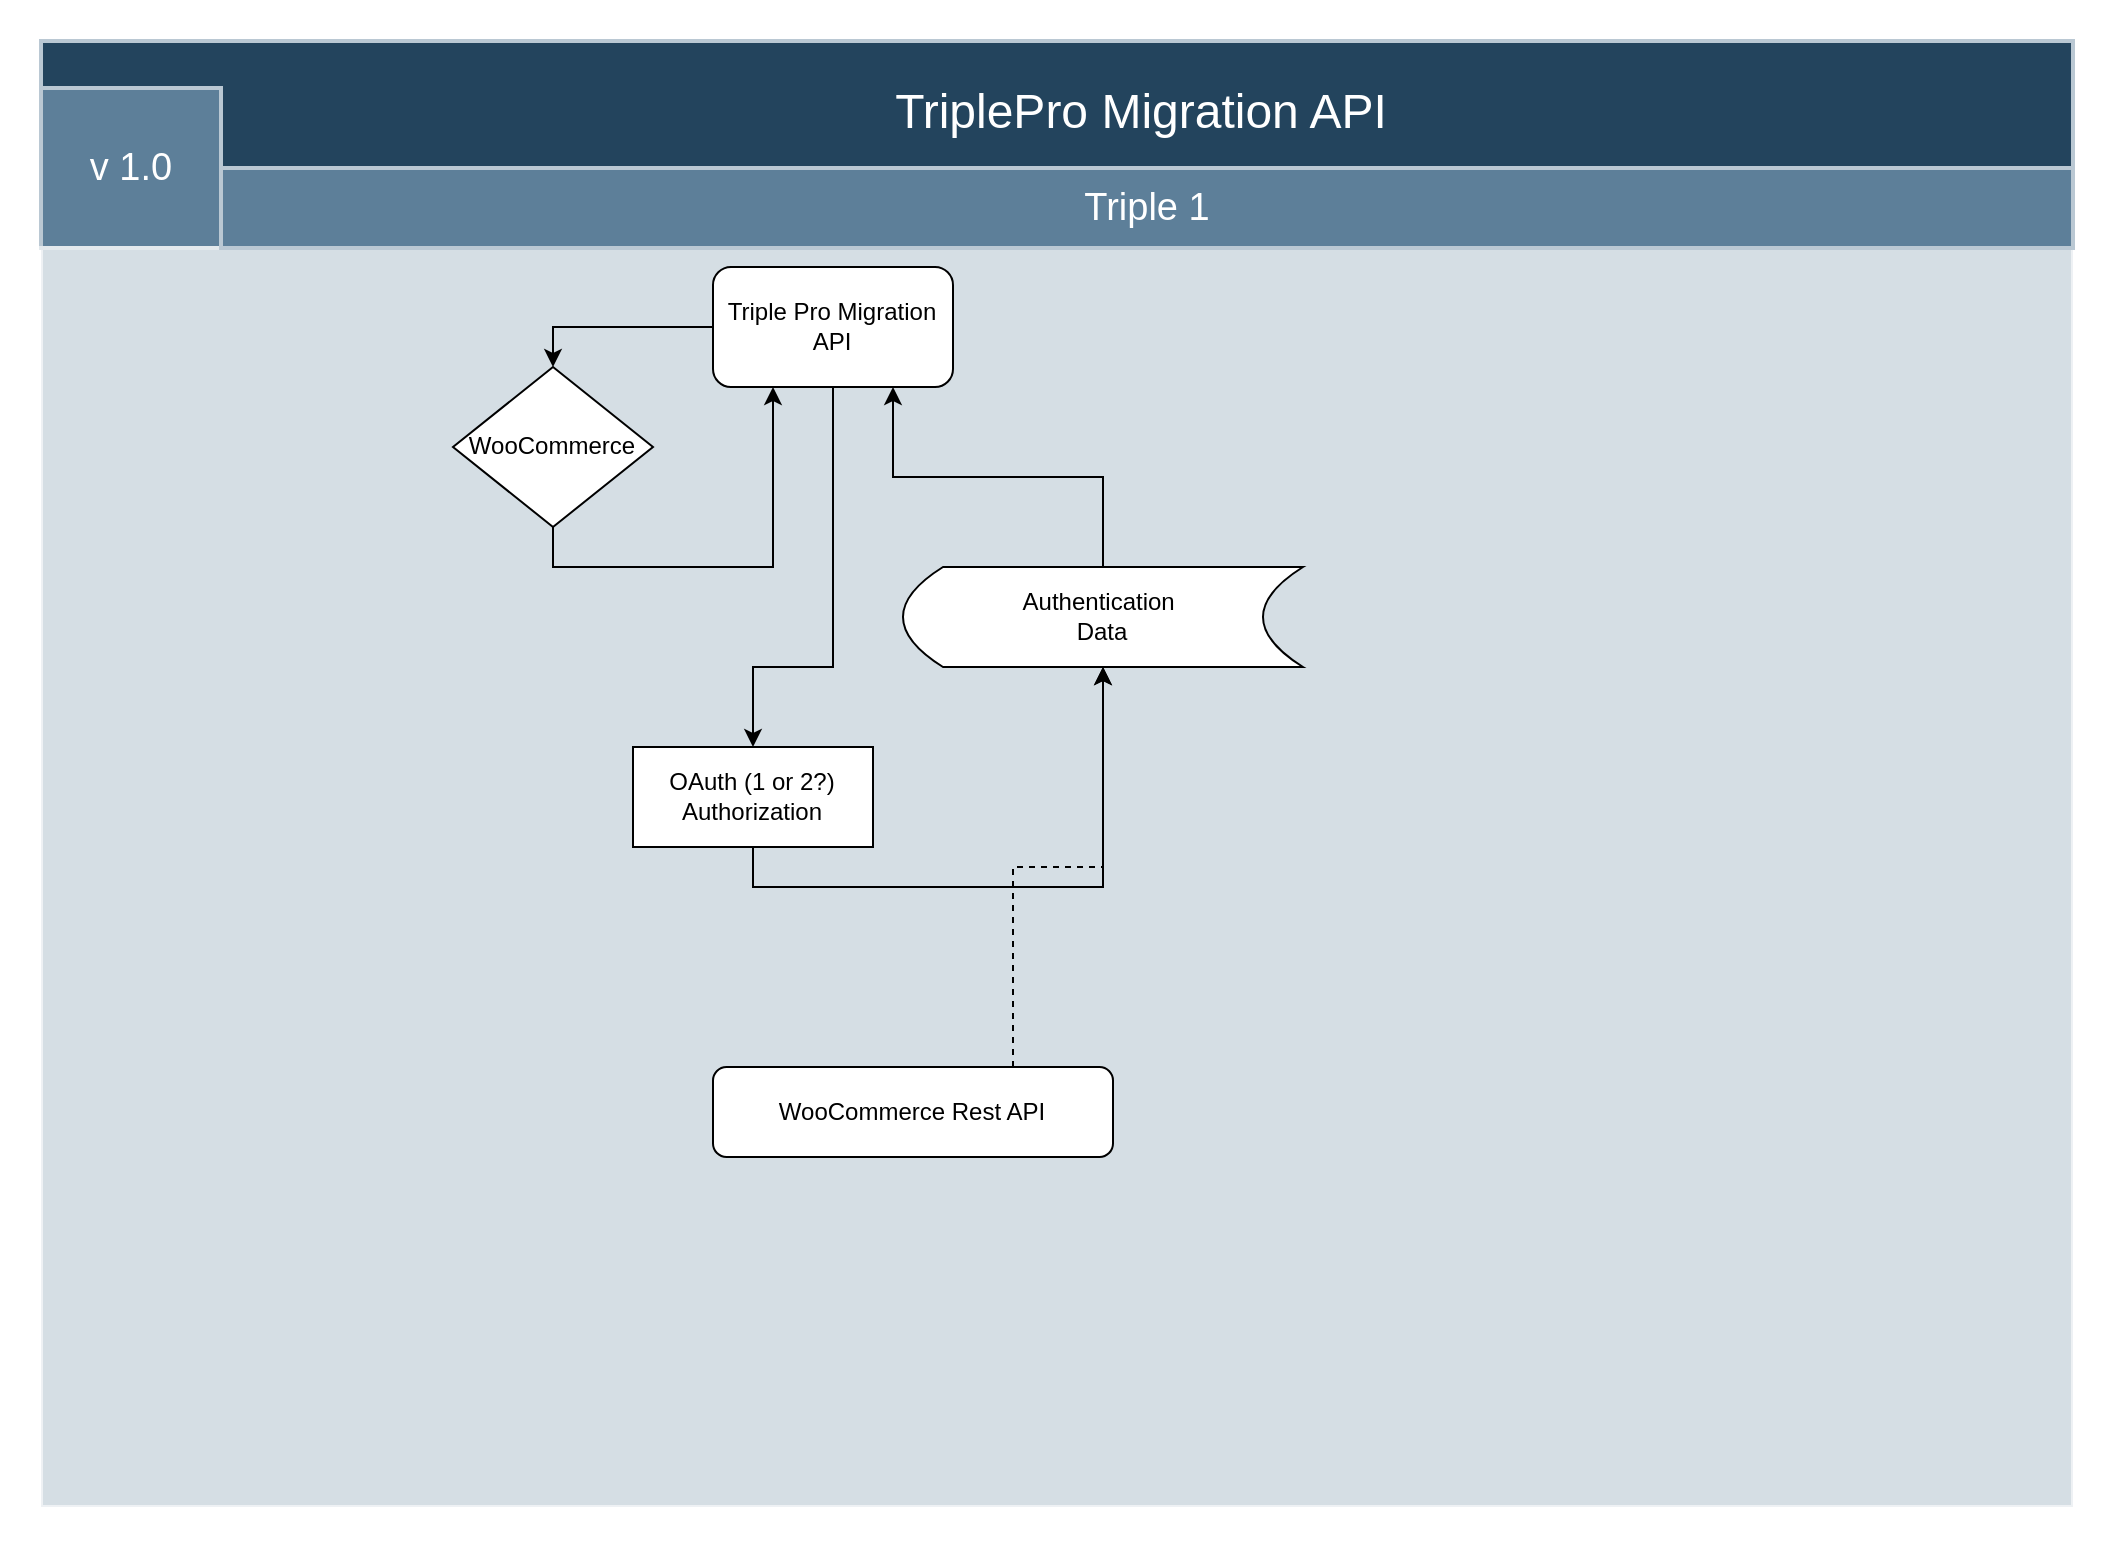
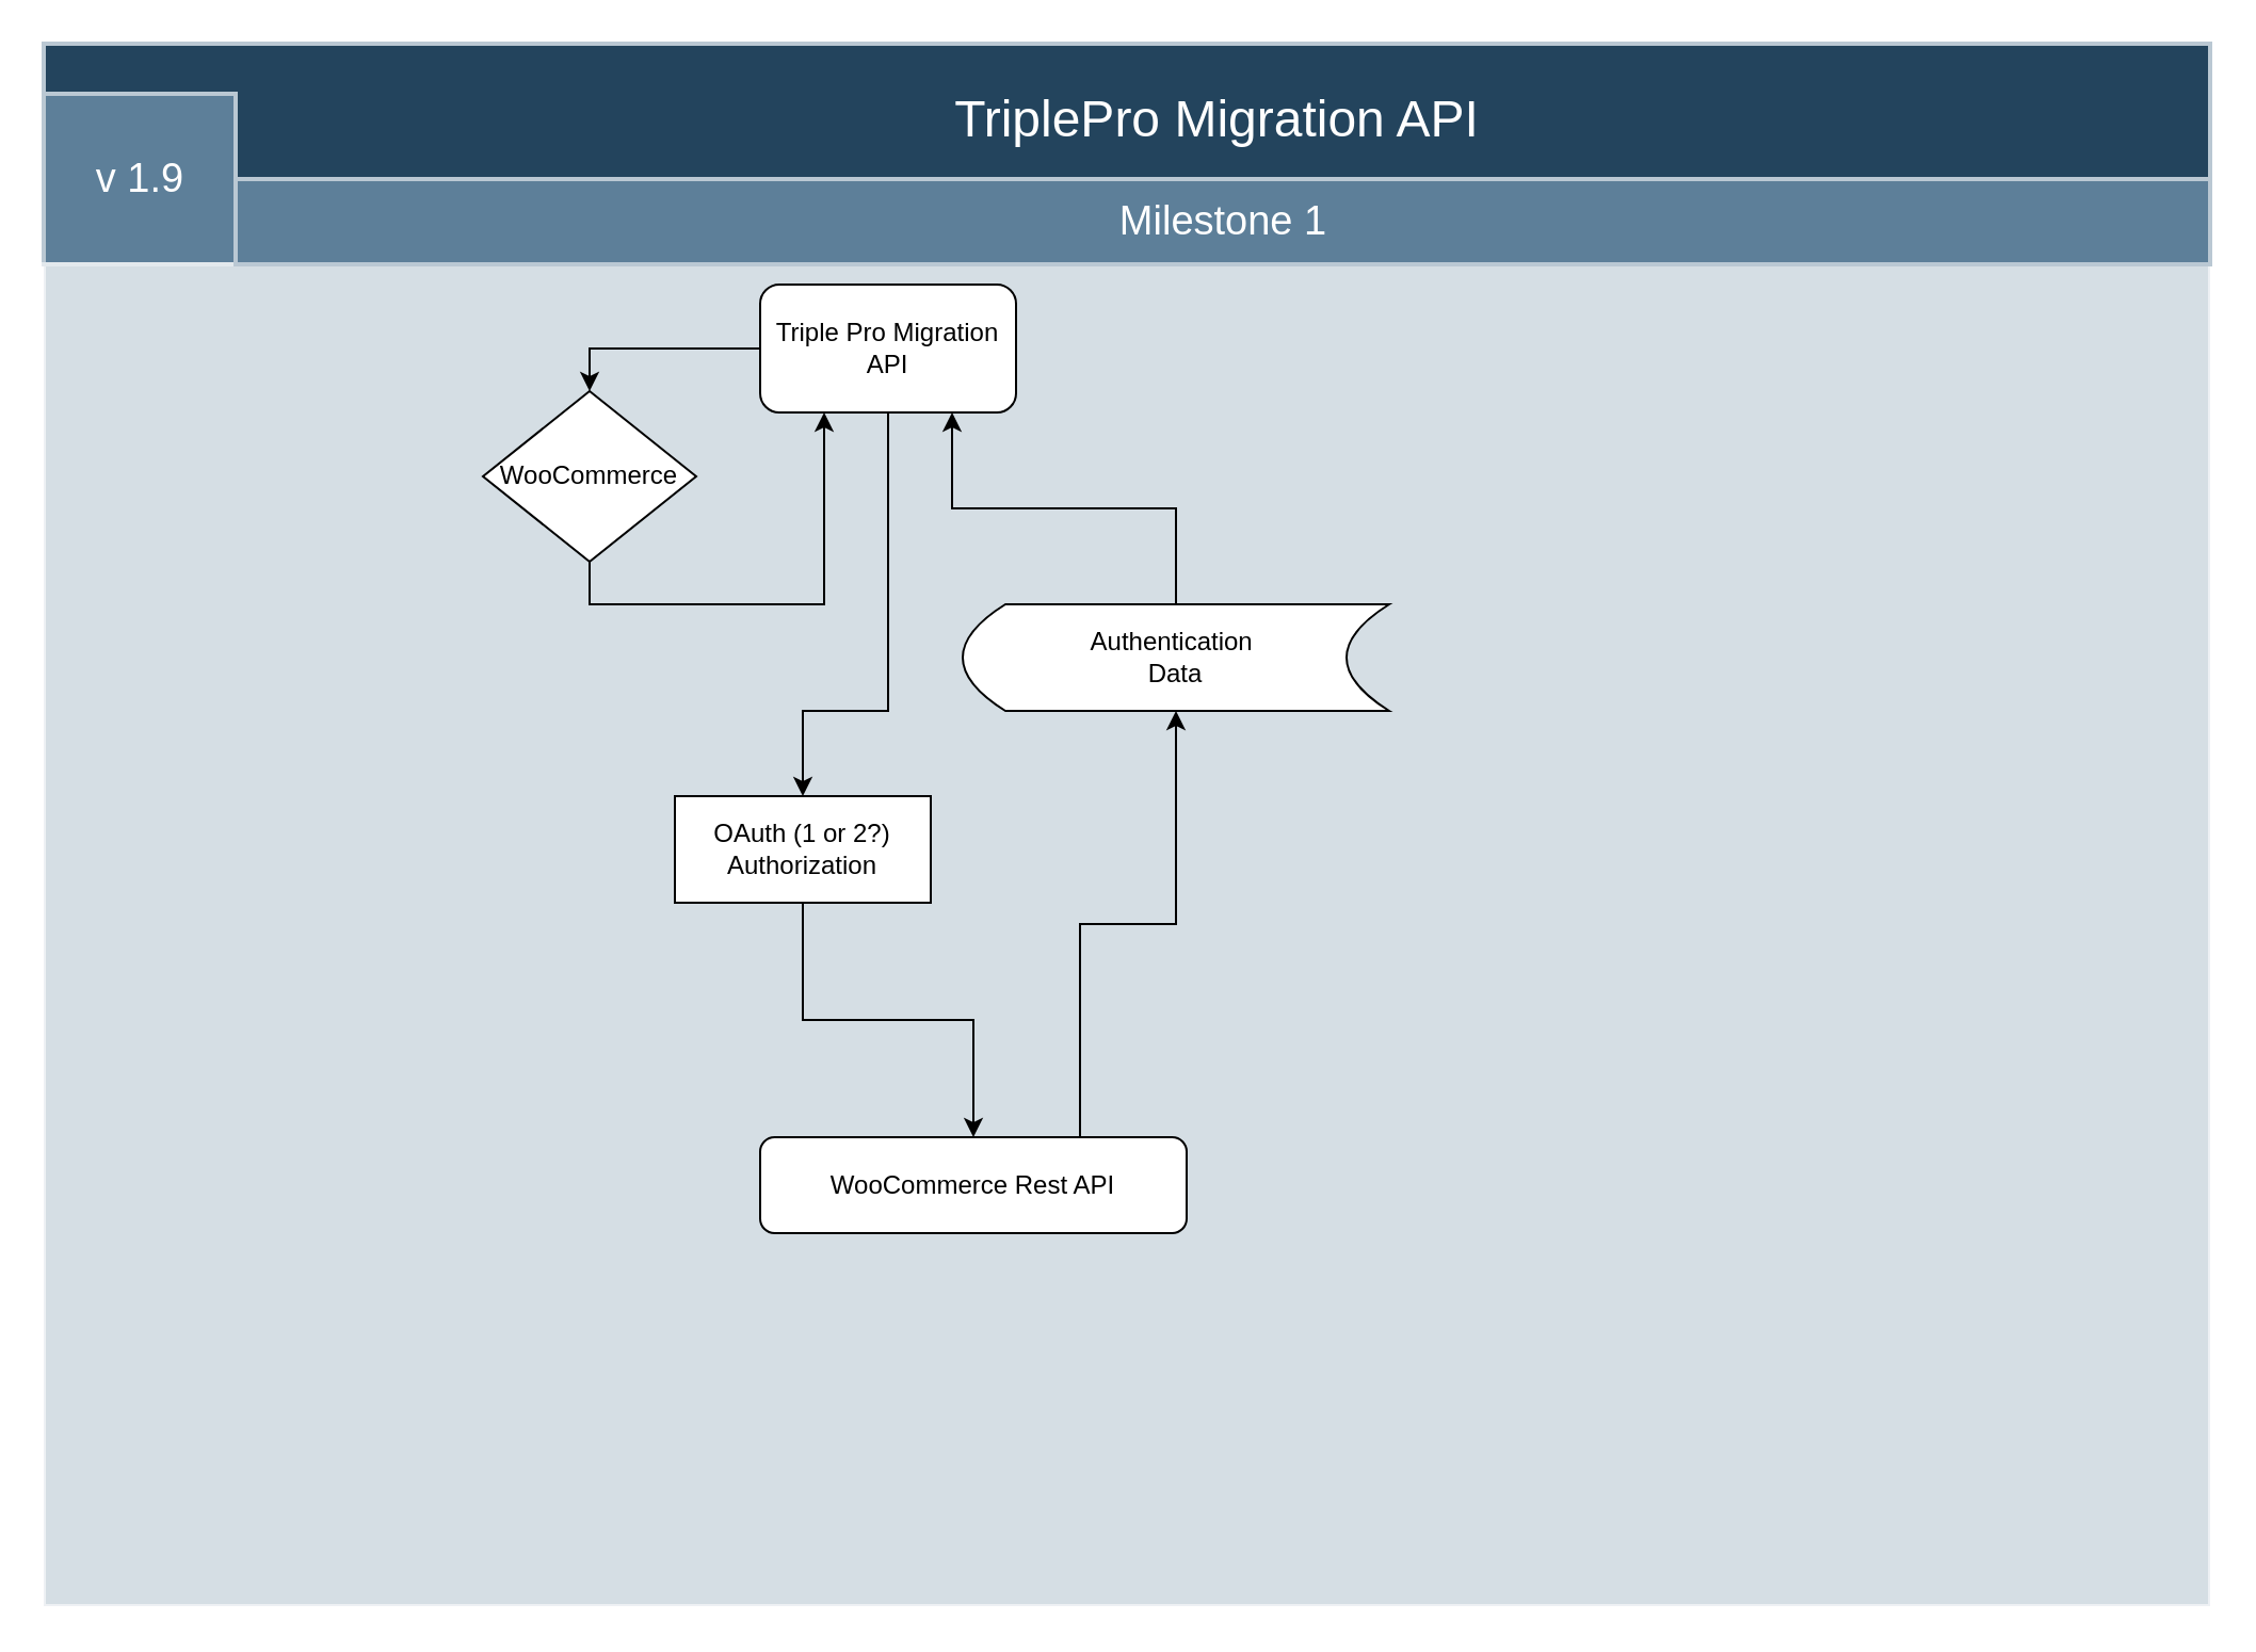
- <mxCell id="3" value="v 1.0" style="strokeColor=#BAC8D3;fillColor=#5d7f99;fontSize=19;strokeWidth=2;fontFamily=Helvetica;html=1;labelBackgroundColor=none;fontColor=#FFFFFF;" parent="1" vertex="1"><mxGeometry x="20" y="43.5" width="90" height="80" as="geometry" /></mxCell>
+ <mxCell id="3" value="v 1.9" style="strokeColor=#BAC8D3;fillColor=#5d7f99;fontSize=19;strokeWidth=2;fontFamily=Helvetica;html=1;labelBackgroundColor=none;fontColor=#FFFFFF;" parent="1" vertex="1"><mxGeometry x="20" y="43.5" width="90" height="80" as="geometry" /></mxCell>
- <mxCell id="6" value="Triple 1" style="strokeColor=#BAC8D3;fillColor=#5d7f99;fontSize=19;strokeWidth=2;fontFamily=Helvetica;html=1;labelBackgroundColor=none;fontColor=#FFFFFF;" parent="5" vertex="1"><mxGeometry width="925.999" height="40" as="geometry" /></mxCell>
+ <mxCell id="6" value="Milestone 1" style="strokeColor=#BAC8D3;fillColor=#5d7f99;fontSize=19;strokeWidth=2;fontFamily=Helvetica;html=1;labelBackgroundColor=none;fontColor=#FFFFFF;" parent="5" vertex="1"><mxGeometry width="925.999" height="40" as="geometry" /></mxCell>
- <mxCell id="11" style="edgeStyle=orthogonalEdgeStyle;rounded=0;orthogonalLoop=1;jettySize=auto;html=1;exitX=0.5;exitY=1;exitDx=0;exitDy=0;" edge="1" parent="1" source="12" target="17"><mxGeometry relative="1" as="geometry" /></mxCell>
+ <mxCell id="11" style="edgeStyle=orthogonalEdgeStyle;rounded=0;orthogonalLoop=1;jettySize=auto;html=1;exitX=0.5;exitY=1;exitDx=0;exitDy=0;entryX=0.5;entryY=0;entryDx=0;entryDy=0;" edge="1" parent="1" source="12" target="10"><mxGeometry relative="1" as="geometry" /></mxCell>
- <mxCell id="9" style="edgeStyle=orthogonalEdgeStyle;rounded=0;orthogonalLoop=1;jettySize=auto;html=1;exitX=0.75;exitY=0;exitDx=0;exitDy=0;entryX=0.5;entryY=1;entryDx=0;entryDy=0;dashed=1;" edge="1" parent="1" source="10" target="17"><mxGeometry relative="1" as="geometry" /></mxCell>
+ <mxCell id="9" style="edgeStyle=orthogonalEdgeStyle;rounded=0;orthogonalLoop=1;jettySize=auto;html=1;exitX=0.75;exitY=0;exitDx=0;exitDy=0;entryX=0.5;entryY=1;entryDx=0;entryDy=0;" edge="1" parent="1" source="10" target="17"><mxGeometry relative="1" as="geometry" /></mxCell>
